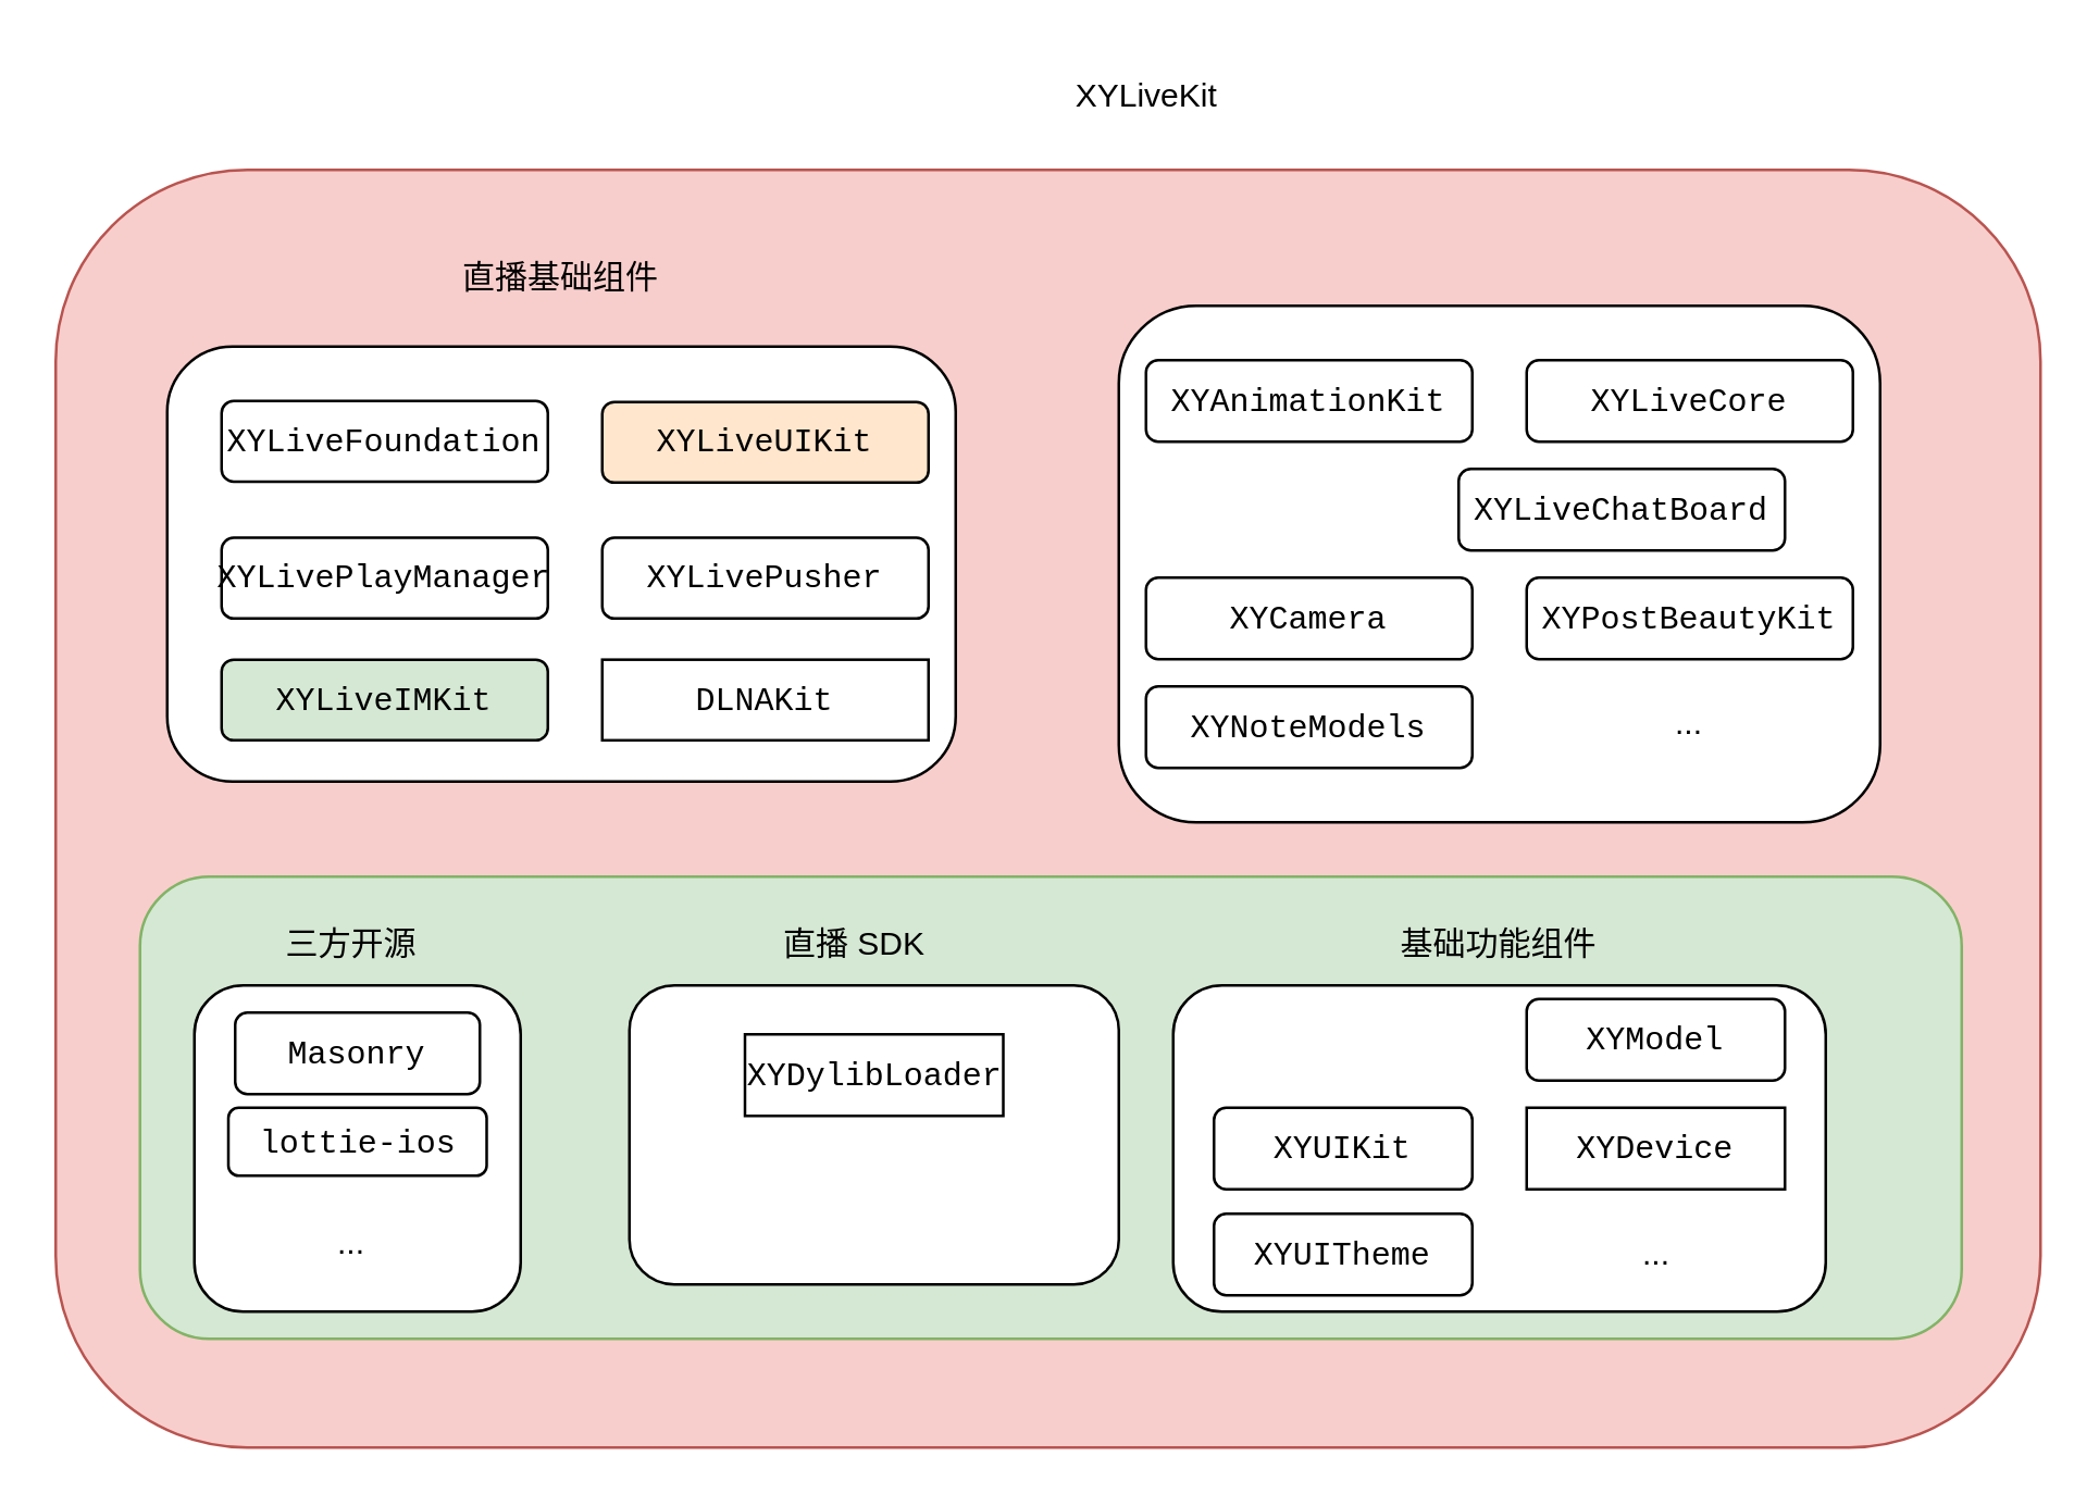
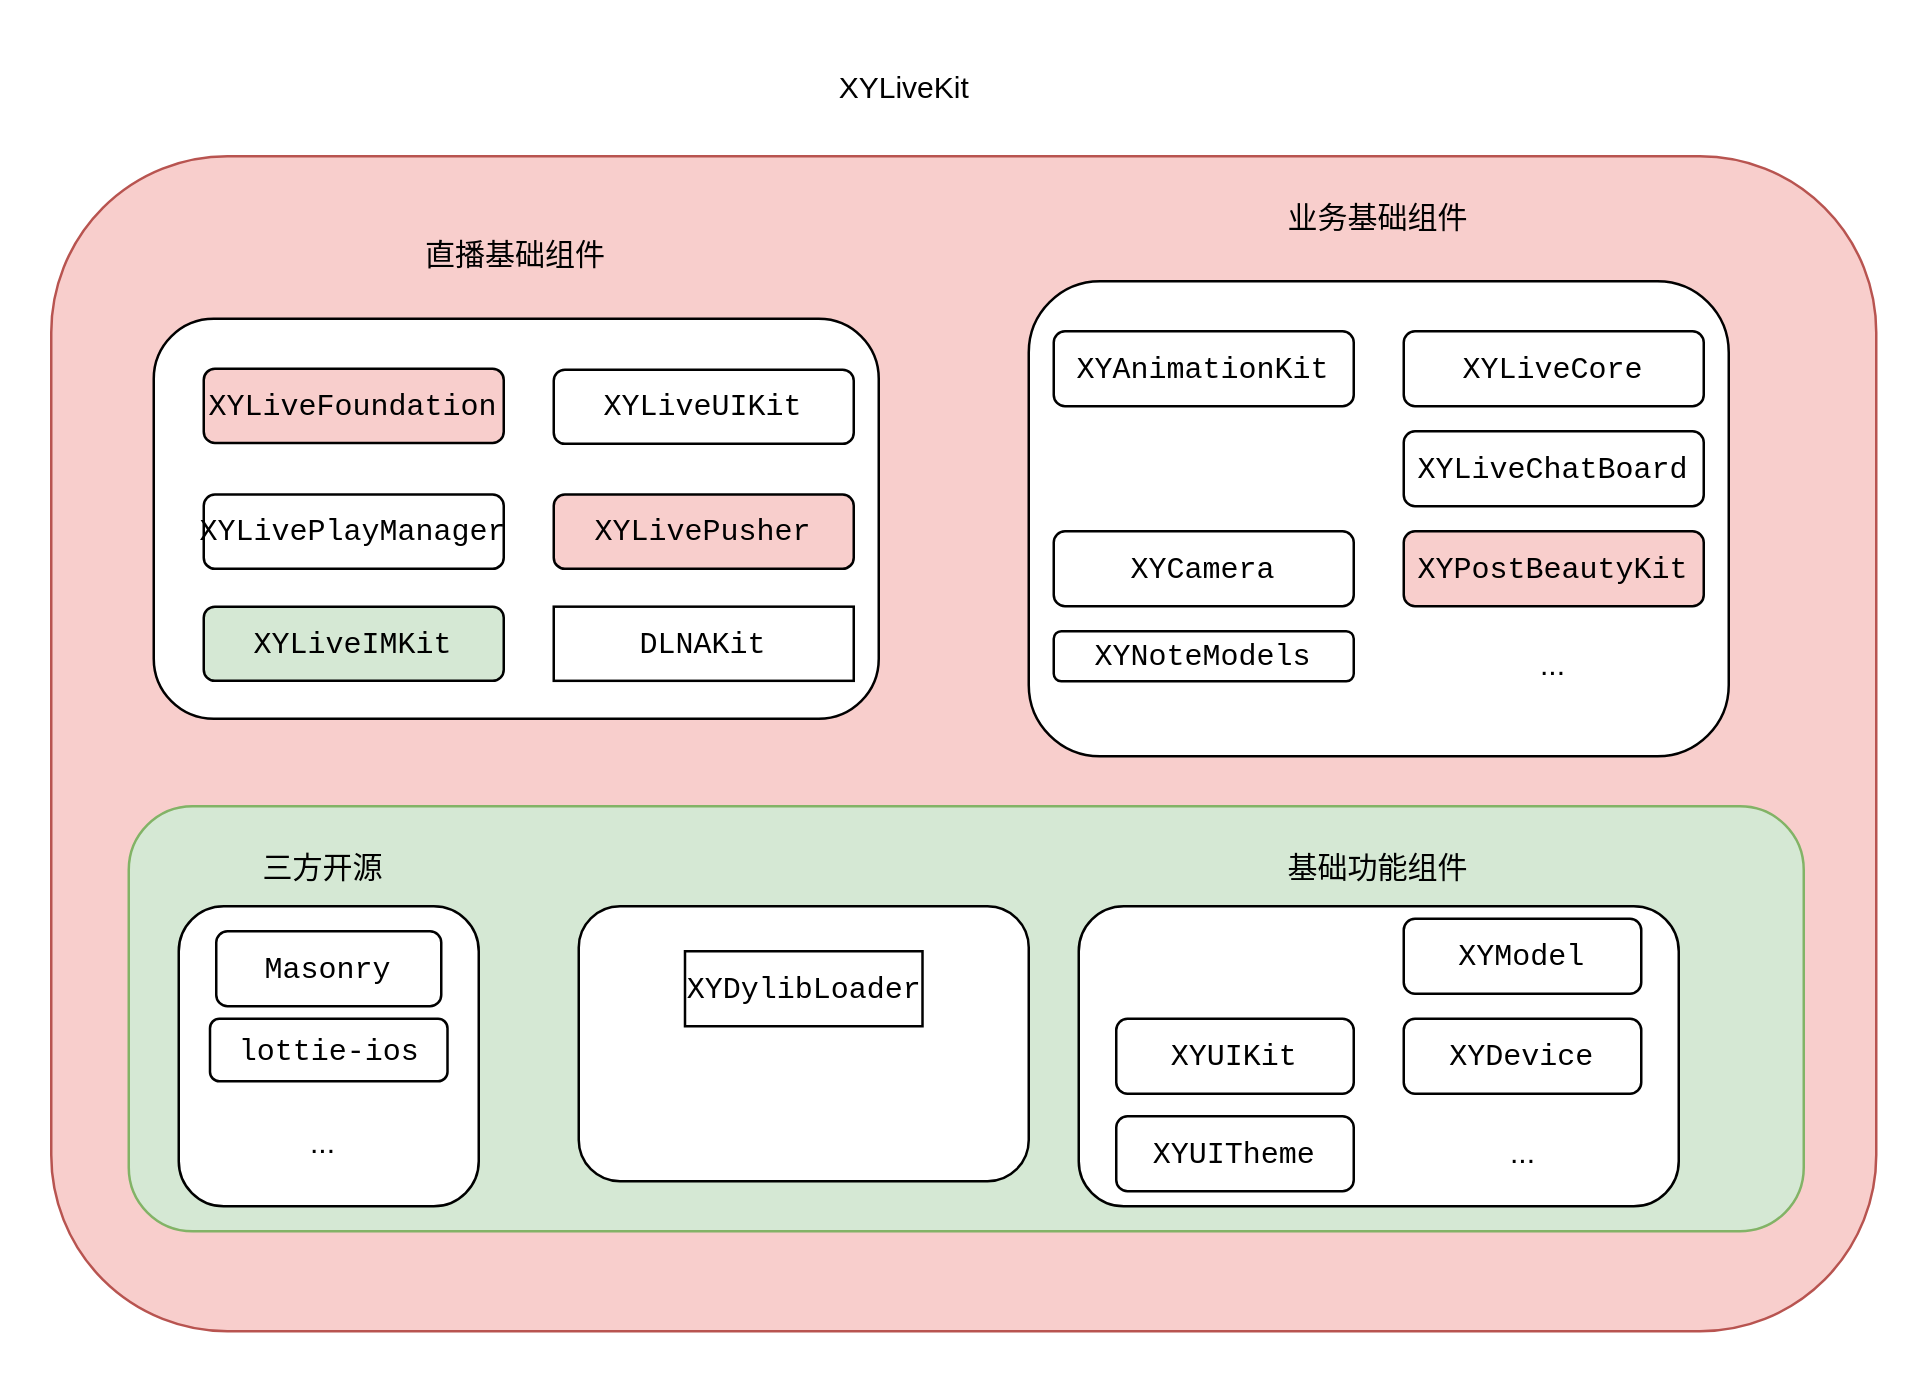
- <mxCell id="41" value="XYLiveKit" style="text;html=1;align=center;verticalAlign=middle;resizable=0;points=[];autosize=1;strokeColor=none;fillColor=none;" vertex="1" parent="1"><mxGeometry x="381" y="20" width="80" height="30" as="geometry" /></mxCell>
+ <mxCell id="41" value="XYLiveKit" style="text;html=1;align=center;verticalAlign=middle;resizable=0;points=[];autosize=1;strokeColor=none;fillColor=none;" vertex="1" parent="1"><mxGeometry x="321" y="20" width="80" height="30" as="geometry" /></mxCell>
+ <mxCell id="32" value="&lt;div style=&quot;font-family: Menlo, Monaco, &amp;quot;Courier New&amp;quot;, monospace; line-height: 18px;&quot;&gt;&lt;div style=&quot;line-height: 18px;&quot;&gt;业务基础组件&lt;/div&gt;&lt;/div&gt;" style="text;html=1;strokeColor=none;fillColor=none;align=center;verticalAlign=middle;whiteSpace=wrap;rounded=0;fontColor=default;labelBackgroundColor=none;" vertex="1" parent="31"><mxGeometry x="95" width="90" height="30" as="geometry" /></mxCell>
- <mxCell id="25" value="&lt;meta charset=&quot;utf-8&quot;&gt;&lt;span style=&quot;font-family: Menlo, Monaco, &amp;quot;Courier New&amp;quot;, monospace; font-size: 12px; font-style: normal; font-variant-ligatures: normal; font-variant-caps: normal; font-weight: 400; letter-spacing: normal; orphans: 2; text-align: center; text-indent: 0px; text-transform: none; widows: 2; word-spacing: 0px; -webkit-text-stroke-width: 0px; text-decoration-thickness: initial; text-decoration-style: initial; text-decoration-color: initial; float: none; display: inline !important;&quot;&gt;XYLiveFoundation&lt;/span&gt;" style="rounded=1;whiteSpace=wrap;html=1;fontColor=default;labelBackgroundColor=none;container=0;" vertex="1" parent="22"><mxGeometry x="20" y="60.002" width="120" height="29.658" as="geometry" /></mxCell>
+ <mxCell id="25" value="&lt;meta charset=&quot;utf-8&quot;&gt;&lt;span style=&quot;font-family: Menlo, Monaco, &amp;quot;Courier New&amp;quot;, monospace; font-size: 12px; font-style: normal; font-variant-ligatures: normal; font-variant-caps: normal; font-weight: 400; letter-spacing: normal; orphans: 2; text-align: center; text-indent: 0px; text-transform: none; widows: 2; word-spacing: 0px; -webkit-text-stroke-width: 0px; text-decoration-thickness: initial; text-decoration-style: initial; text-decoration-color: initial; float: none; display: inline !important;&quot;&gt;XYLiveFoundation&lt;/span&gt;" style="rounded=1;whiteSpace=wrap;html=1;fontColor=default;labelBackgroundColor=none;container=0;fillColor=#f8cecc;" vertex="1" parent="22"><mxGeometry x="20" y="60.002" width="120" height="29.658" as="geometry" /></mxCell>
- <mxCell id="26" value="&lt;div style=&quot;font-family: Menlo, Monaco, &amp;quot;Courier New&amp;quot;, monospace; line-height: 18px;&quot;&gt;XYLiveUIKit&lt;/div&gt;" style="rounded=1;whiteSpace=wrap;html=1;fontColor=default;labelBackgroundColor=none;container=0;fillColor=#ffe6cc;" vertex="1" parent="22"><mxGeometry x="160" y="60.346" width="120" height="29.658" as="geometry" /></mxCell>
+ <mxCell id="26" value="&lt;div style=&quot;font-family: Menlo, Monaco, &amp;quot;Courier New&amp;quot;, monospace; line-height: 18px;&quot;&gt;XYLiveUIKit&lt;/div&gt;" style="rounded=1;whiteSpace=wrap;html=1;fontColor=default;labelBackgroundColor=none;container=0;" vertex="1" parent="22"><mxGeometry x="160" y="60.346" width="120" height="29.658" as="geometry" /></mxCell>
- <mxCell id="36" value="&lt;div style=&quot;font-family: Menlo, Monaco, &amp;quot;Courier New&amp;quot;, monospace; line-height: 18px;&quot;&gt;&lt;div style=&quot;line-height: 18px;&quot;&gt;&lt;div style=&quot;line-height: 18px;&quot;&gt;XYLiveChatBoard&lt;/div&gt;&lt;/div&gt;&lt;/div&gt;" style="rounded=1;whiteSpace=wrap;html=1;fontColor=default;labelBackgroundColor=default;" vertex="1" parent="31"><mxGeometry x="125" y="100" width="120" height="30" as="geometry" /></mxCell>
+ <mxCell id="36" value="&lt;div style=&quot;font-family: Menlo, Monaco, &amp;quot;Courier New&amp;quot;, monospace; line-height: 18px;&quot;&gt;&lt;div style=&quot;line-height: 18px;&quot;&gt;&lt;div style=&quot;line-height: 18px;&quot;&gt;XYLiveChatBoard&lt;/div&gt;&lt;/div&gt;&lt;/div&gt;" style="rounded=1;whiteSpace=wrap;html=1;fontColor=default;labelBackgroundColor=default;" vertex="1" parent="31"><mxGeometry x="150" y="100" width="120" height="30" as="geometry" /></mxCell>
- <mxCell id="28" value="&lt;div style=&quot;font-family: Menlo, Monaco, &amp;quot;Courier New&amp;quot;, monospace; line-height: 18px;&quot;&gt;&lt;div style=&quot;line-height: 18px;&quot;&gt;XYLivePusher&lt;/div&gt;&lt;/div&gt;" style="rounded=1;whiteSpace=wrap;html=1;fontColor=default;labelBackgroundColor=none;container=0;" vertex="1" parent="22"><mxGeometry x="160" y="110.343" width="120" height="29.658" as="geometry" /></mxCell>
+ <mxCell id="28" value="&lt;div style=&quot;font-family: Menlo, Monaco, &amp;quot;Courier New&amp;quot;, monospace; line-height: 18px;&quot;&gt;&lt;div style=&quot;line-height: 18px;&quot;&gt;XYLivePusher&lt;/div&gt;&lt;/div&gt;" style="rounded=1;whiteSpace=wrap;html=1;fontColor=default;labelBackgroundColor=none;container=0;fillColor=#f8cecc;" vertex="1" parent="22"><mxGeometry x="160" y="110.343" width="120" height="29.658" as="geometry" /></mxCell>
- <mxCell id="38" value="&lt;div style=&quot;font-family: Menlo, Monaco, &amp;quot;Courier New&amp;quot;, monospace; line-height: 18px;&quot;&gt;&lt;div style=&quot;line-height: 18px;&quot;&gt;XYPostBeautyKit&lt;/div&gt;&lt;/div&gt;" style="rounded=1;whiteSpace=wrap;html=1;fontColor=default;labelBackgroundColor=none;" vertex="1" parent="31"><mxGeometry x="150" y="140" width="120" height="30" as="geometry" /></mxCell>
+ <mxCell id="38" value="&lt;div style=&quot;font-family: Menlo, Monaco, &amp;quot;Courier New&amp;quot;, monospace; line-height: 18px;&quot;&gt;&lt;div style=&quot;line-height: 18px;&quot;&gt;XYPostBeautyKit&lt;/div&gt;&lt;/div&gt;" style="rounded=1;whiteSpace=wrap;html=1;fontColor=default;labelBackgroundColor=none;fillColor=#f8cecc;" vertex="1" parent="31"><mxGeometry x="150" y="140" width="120" height="30" as="geometry" /></mxCell>
- <mxCell id="39" value="&lt;div style=&quot;font-family: Menlo, Monaco, &amp;quot;Courier New&amp;quot;, monospace; line-height: 18px;&quot;&gt;&lt;div style=&quot;line-height: 18px;&quot;&gt;&lt;div style=&quot;line-height: 18px;&quot;&gt;&lt;div style=&quot;line-height: 18px;&quot;&gt;XYNoteModels&lt;/div&gt;&lt;/div&gt;&lt;/div&gt;&lt;/div&gt;" style="rounded=1;whiteSpace=wrap;html=1;fontColor=default;labelBackgroundColor=none;" vertex="1" parent="31"><mxGeometry x="10" y="180" width="120" height="30" as="geometry" /></mxCell>
+ <mxCell id="39" value="&lt;div style=&quot;font-family: Menlo, Monaco, &amp;quot;Courier New&amp;quot;, monospace; line-height: 18px;&quot;&gt;&lt;div style=&quot;line-height: 18px;&quot;&gt;&lt;div style=&quot;line-height: 18px;&quot;&gt;&lt;div style=&quot;line-height: 18px;&quot;&gt;XYNoteModels&lt;/div&gt;&lt;/div&gt;&lt;/div&gt;&lt;/div&gt;" style="rounded=1;whiteSpace=wrap;html=1;fontColor=default;labelBackgroundColor=none;" vertex="1" parent="31"><mxGeometry x="10" y="180" width="120" height="20" as="geometry" /></mxCell>
- <mxCell id="14" value="直播 SDK" style="text;html=1;strokeColor=none;fillColor=none;align=center;verticalAlign=middle;whiteSpace=wrap;rounded=0;fontColor=default;labelBackgroundColor=none;" vertex="1" parent="12"><mxGeometry x="32.5" width="100" height="30" as="geometry" /></mxCell>
- <mxCell id="9" value="&lt;div style=&quot;font-family: Menlo, Monaco, &amp;quot;Courier New&amp;quot;, monospace; line-height: 18px;&quot;&gt;&lt;div style=&quot;line-height: 18px;&quot;&gt;&lt;div style=&quot;line-height: 18px;&quot;&gt;XYDevice&lt;/div&gt;&lt;/div&gt;&lt;/div&gt;" style="whiteSpace=wrap;html=1;fontColor=default;labelBackgroundColor=default;rounded=0;" vertex="1" parent="4"><mxGeometry x="130" y="75" width="95" height="30" as="geometry" /></mxCell>
+ <mxCell id="9" value="&lt;div style=&quot;font-family: Menlo, Monaco, &amp;quot;Courier New&amp;quot;, monospace; line-height: 18px;&quot;&gt;&lt;div style=&quot;line-height: 18px;&quot;&gt;&lt;div style=&quot;line-height: 18px;&quot;&gt;XYDevice&lt;/div&gt;&lt;/div&gt;&lt;/div&gt;" style="rounded=1;whiteSpace=wrap;html=1;fontColor=default;labelBackgroundColor=default;" vertex="1" parent="4"><mxGeometry x="130" y="75" width="95" height="30" as="geometry" /></mxCell>
